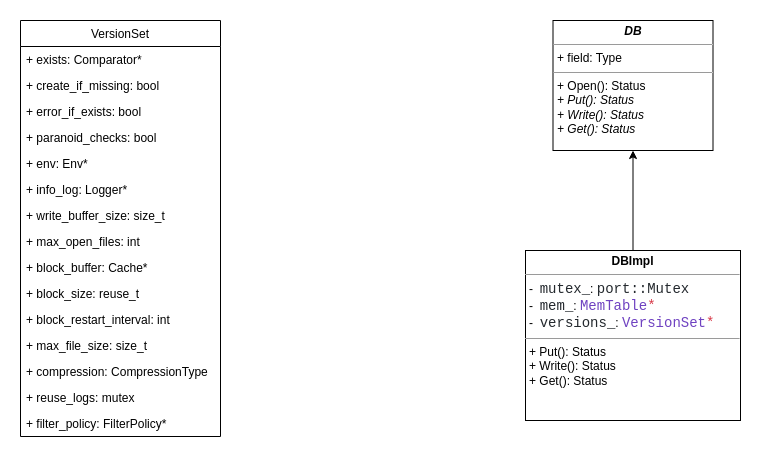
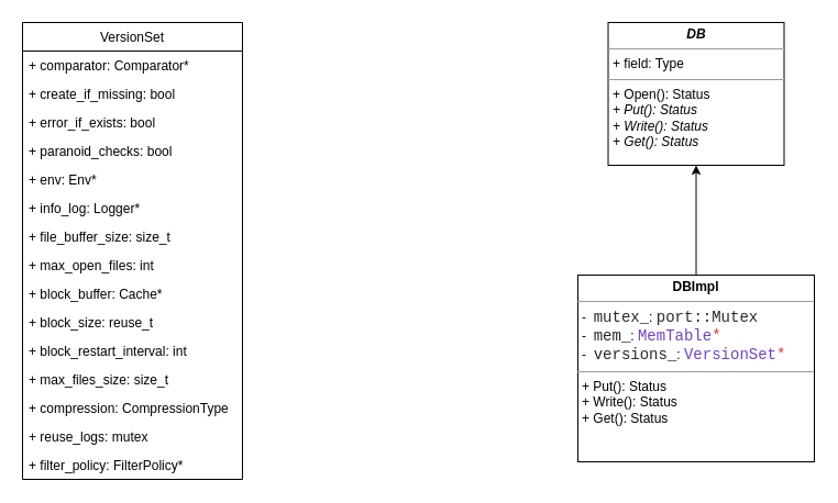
- <mxCell id="6" value="+ exists: Comparator*" style="text;strokeColor=none;fillColor=none;align=left;verticalAlign=top;spacingLeft=4;spacingRight=4;overflow=hidden;rotatable=0;points=[[0,0.5],[1,0.5]];portConstraint=eastwest;" vertex="1" parent="5"><mxGeometry y="26" width="200" height="26" as="geometry" /></mxCell>
+ <mxCell id="6" value="+ comparator: Comparator*" style="text;strokeColor=none;fillColor=none;align=left;verticalAlign=top;spacingLeft=4;spacingRight=4;overflow=hidden;rotatable=0;points=[[0,0.5],[1,0.5]];portConstraint=eastwest;" vertex="1" parent="5"><mxGeometry y="26" width="200" height="26" as="geometry" /></mxCell>
- <mxCell id="12" value="+ write_buffer_size: size_t&#10;" style="text;strokeColor=none;fillColor=none;align=left;verticalAlign=top;spacingLeft=4;spacingRight=4;overflow=hidden;rotatable=0;points=[[0,0.5],[1,0.5]];portConstraint=eastwest;" vertex="1" parent="5"><mxGeometry y="182" width="200" height="26" as="geometry" /></mxCell>
+ <mxCell id="12" value="+ file_buffer_size: size_t&#10;" style="text;strokeColor=none;fillColor=none;align=left;verticalAlign=top;spacingLeft=4;spacingRight=4;overflow=hidden;rotatable=0;points=[[0,0.5],[1,0.5]];portConstraint=eastwest;" vertex="1" parent="5"><mxGeometry y="182" width="200" height="26" as="geometry" /></mxCell>
- <mxCell id="17" value="+ max_file_size: size_t&#10;" style="text;strokeColor=none;fillColor=none;align=left;verticalAlign=top;spacingLeft=4;spacingRight=4;overflow=hidden;rotatable=0;points=[[0,0.5],[1,0.5]];portConstraint=eastwest;" vertex="1" parent="5"><mxGeometry y="312" width="200" height="26" as="geometry" /></mxCell>
+ <mxCell id="17" value="+ max_files_size: size_t&#10;" style="text;strokeColor=none;fillColor=none;align=left;verticalAlign=top;spacingLeft=4;spacingRight=4;overflow=hidden;rotatable=0;points=[[0,0.5],[1,0.5]];portConstraint=eastwest;" vertex="1" parent="5"><mxGeometry y="312" width="200" height="26" as="geometry" /></mxCell>
